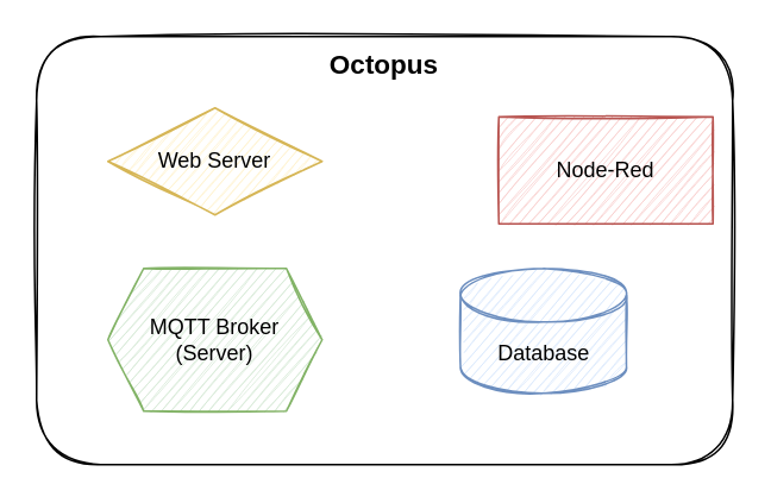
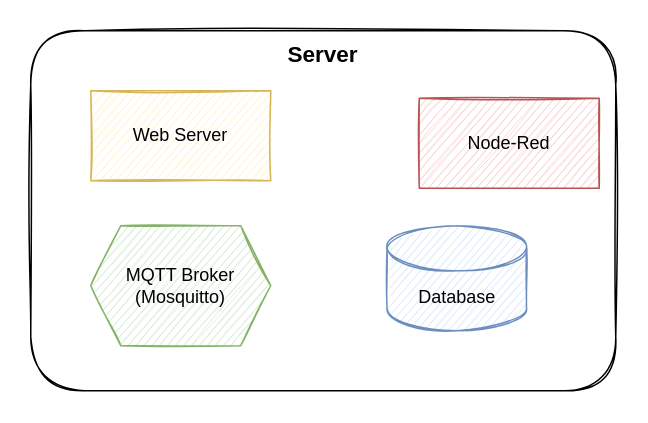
- <mxCell id="7" value="Octopus" style="text;html=1;strokeColor=none;fillColor=none;align=center;verticalAlign=middle;whiteSpace=wrap;rounded=0;sketch=1;fontSize=15;fontStyle=1" vertex="1" parent="1"><mxGeometry x="185" y="20" width="60" height="30" as="geometry" /></mxCell>
+ <mxCell id="7" value="Server" style="text;html=1;strokeColor=none;fillColor=none;align=center;verticalAlign=middle;whiteSpace=wrap;rounded=0;sketch=1;fontSize=15;fontStyle=1" vertex="1" parent="1"><mxGeometry x="185" y="20" width="60" height="30" as="geometry" /></mxCell>
- <mxCell id="3" value="Web Server" style="rhombus;whiteSpace=wrap;html=1;sketch=1;fillColor=#fff2cc;strokeColor=#d6b656;" vertex="1" parent="1"><mxGeometry x="60" y="60" width="120" height="60" as="geometry" /></mxCell>
+ <mxCell id="3" value="Web Server" style="rounded=0;whiteSpace=wrap;html=1;sketch=1;fillColor=#fff2cc;strokeColor=#d6b656;" vertex="1" parent="1"><mxGeometry x="60" y="60" width="120" height="60" as="geometry" /></mxCell>
- <mxCell id="5" value="MQTT Broker (Server)" style="shape=hexagon;perimeter=hexagonPerimeter2;whiteSpace=wrap;html=1;fixedSize=1;sketch=1;fillColor=#d5e8d4;strokeColor=#82b366;" vertex="1" parent="1"><mxGeometry x="60" y="150" width="120" height="80" as="geometry" /></mxCell>
+ <mxCell id="5" value="MQTT Broker (Mosquitto)" style="shape=hexagon;perimeter=hexagonPerimeter2;whiteSpace=wrap;html=1;fixedSize=1;sketch=1;fillColor=#d5e8d4;strokeColor=#82b366;" vertex="1" parent="1"><mxGeometry x="60" y="150" width="120" height="80" as="geometry" /></mxCell>
